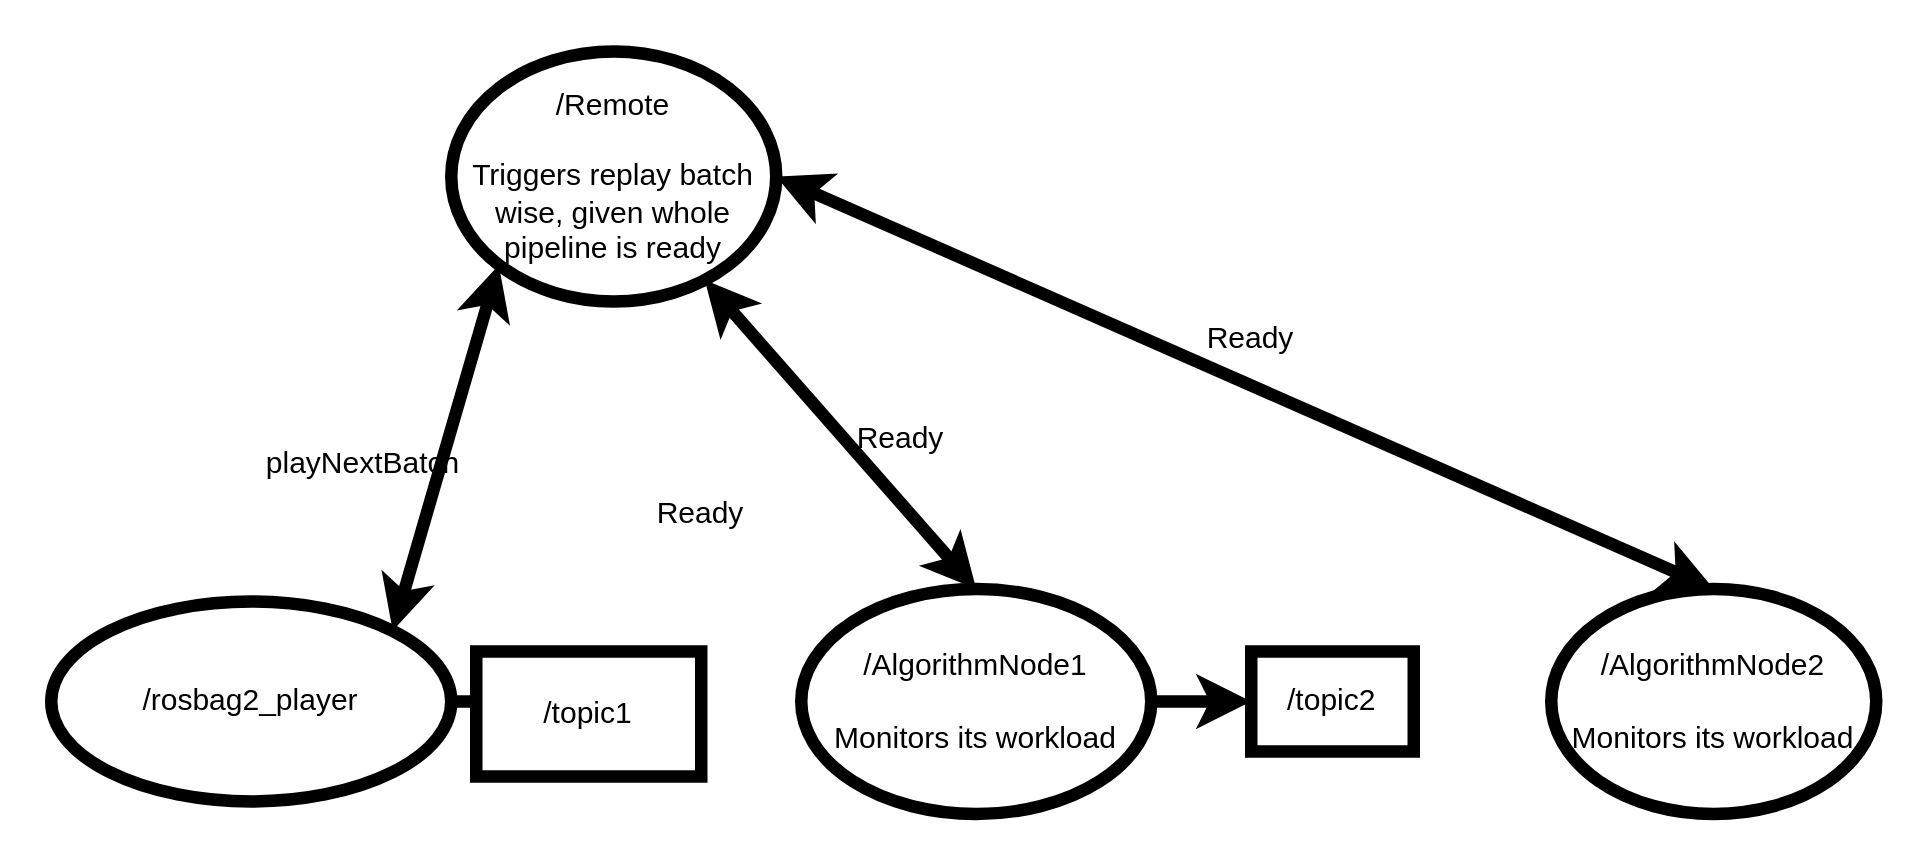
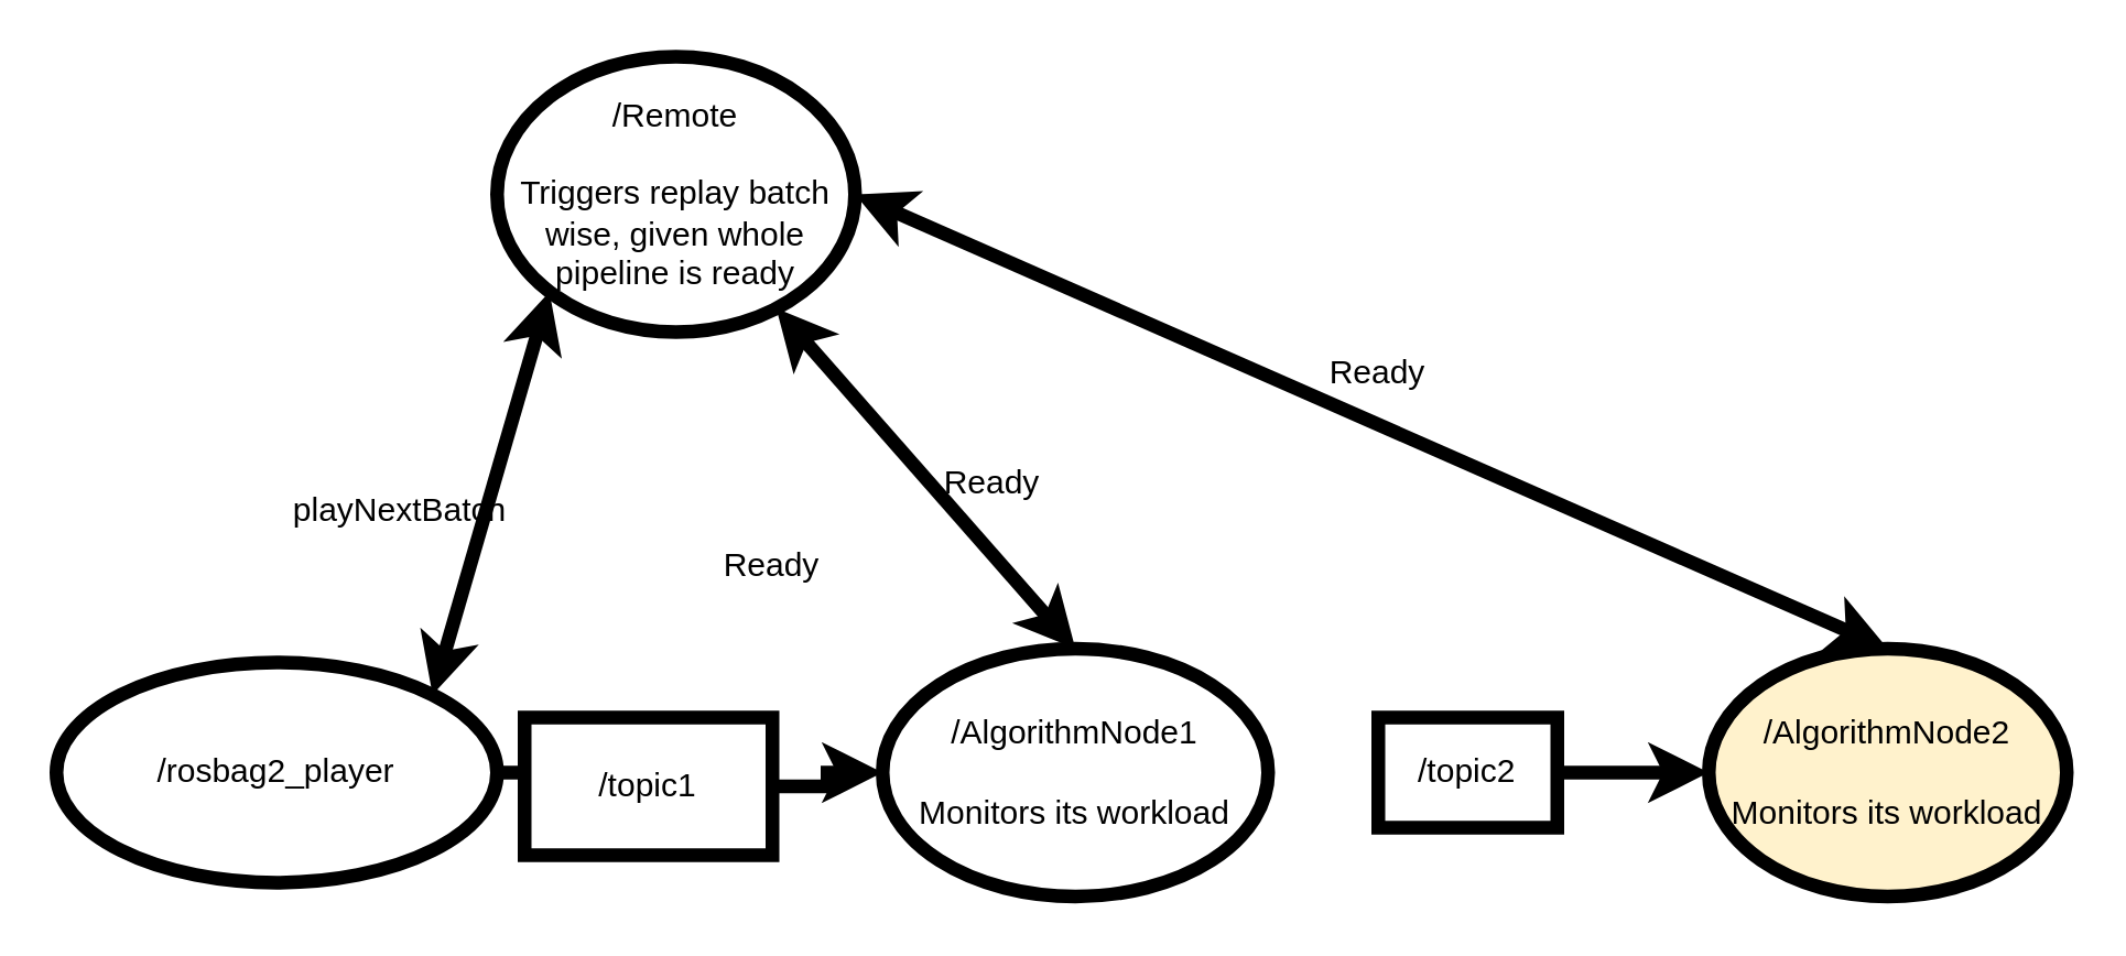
- <mxCell id="5" style="edgeStyle=orthogonalEdgeStyle;rounded=0;orthogonalLoop=1;jettySize=auto;html=1;exitX=1;exitY=0.5;exitDx=0;exitDy=0;strokeWidth=5;" parent="1" source="6" target="11" edge="1"><mxGeometry relative="1" as="geometry" /></mxCell>
+ <mxCell id="10" style="edgeStyle=orthogonalEdgeStyle;rounded=0;orthogonalLoop=1;jettySize=auto;html=1;exitX=1;exitY=0.5;exitDx=0;exitDy=0;strokeWidth=5;" parent="1" source="11" target="7" edge="1"><mxGeometry relative="1" as="geometry" /></mxCell>
- <mxCell id="7" value="/AlgorithmNode2&lt;br&gt;&lt;br&gt;Monitors its workload" style="ellipse;whiteSpace=wrap;html=1;strokeWidth=5;" parent="1" vertex="1"><mxGeometry x="620" y="235" width="130" height="90" as="geometry" /></mxCell>
+ <mxCell id="7" value="/AlgorithmNode2&lt;br&gt;&lt;br&gt;Monitors its workload" style="ellipse;whiteSpace=wrap;html=1;strokeWidth=5;fillColor=#fff2cc;" parent="1" vertex="1"><mxGeometry x="620" y="235" width="130" height="90" as="geometry" /></mxCell>
+ <mxCell id="8" style="edgeStyle=orthogonalEdgeStyle;rounded=0;orthogonalLoop=1;jettySize=auto;html=1;exitX=1;exitY=0.5;exitDx=0;exitDy=0;strokeWidth=5;" parent="1" source="9" target="6" edge="1"><mxGeometry relative="1" as="geometry" /></mxCell>
